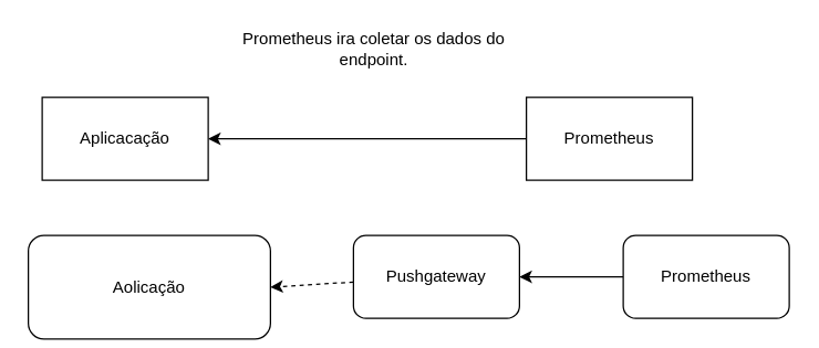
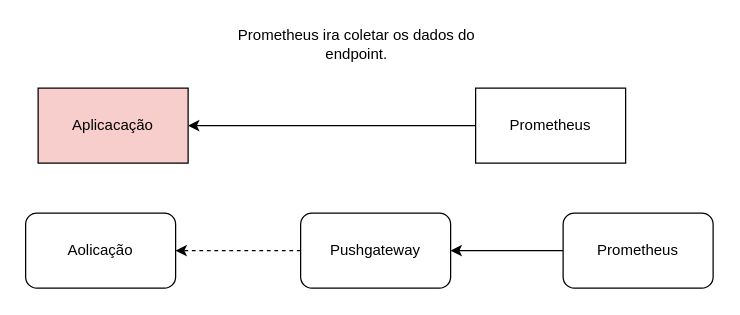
- <mxCell id="5" value="Prometheus ira coletar os dados do endpoint." style="text;html=1;strokeColor=none;fillColor=none;align=center;verticalAlign=middle;whiteSpace=wrap;rounded=0;" vertex="1" parent="1"><mxGeometry x="155" y="20" width="230" height="30" as="geometry" /></mxCell>
+ <mxCell id="5" value="Prometheus ira coletar os dados do endpoint." style="text;html=1;strokeColor=none;fillColor=none;align=center;verticalAlign=middle;whiteSpace=wrap;rounded=0;" vertex="1" parent="1"><mxGeometry x="170" y="20" width="230" height="30" as="geometry" /></mxCell>
- <mxCell id="2" value="Aplicacação" style="rounded=0;whiteSpace=wrap;html=1;" vertex="1" parent="1"><mxGeometry x="30" y="70" width="120" height="60" as="geometry" /></mxCell>
+ <mxCell id="2" value="Aplicacação" style="rounded=0;whiteSpace=wrap;html=1;fillColor=#f8cecc;" vertex="1" parent="1"><mxGeometry x="30" y="70" width="120" height="60" as="geometry" /></mxCell>
- <mxCell id="8" value="Pushgateway" style="rounded=1;whiteSpace=wrap;html=1;" vertex="1" parent="1"><mxGeometry x="255" y="170" width="120" height="60" as="geometry" /></mxCell>
+ <mxCell id="8" value="Pushgateway" style="rounded=1;whiteSpace=wrap;html=1;" vertex="1" parent="1"><mxGeometry x="240" y="170" width="120" height="60" as="geometry" /></mxCell>
- <mxCell id="6" value="Aolicação" style="rounded=1;whiteSpace=wrap;html=1;" vertex="1" parent="1"><mxGeometry x="20" y="170" width="175" height="75" as="geometry" /></mxCell>
+ <mxCell id="6" value="Aolicação" style="rounded=1;whiteSpace=wrap;html=1;" vertex="1" parent="1"><mxGeometry x="20" y="170" width="120" height="60" as="geometry" /></mxCell>
